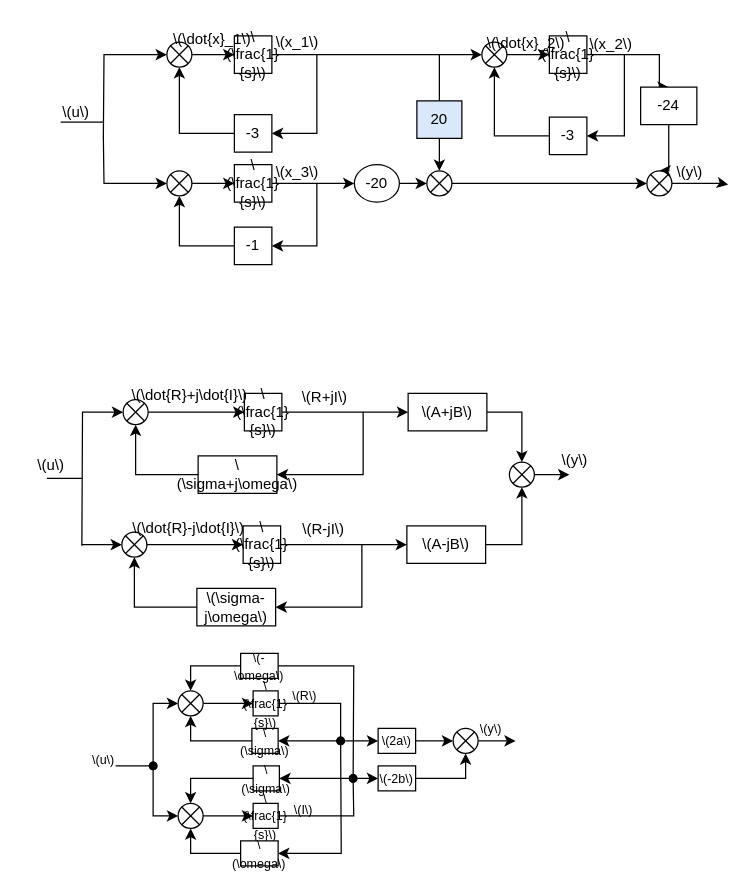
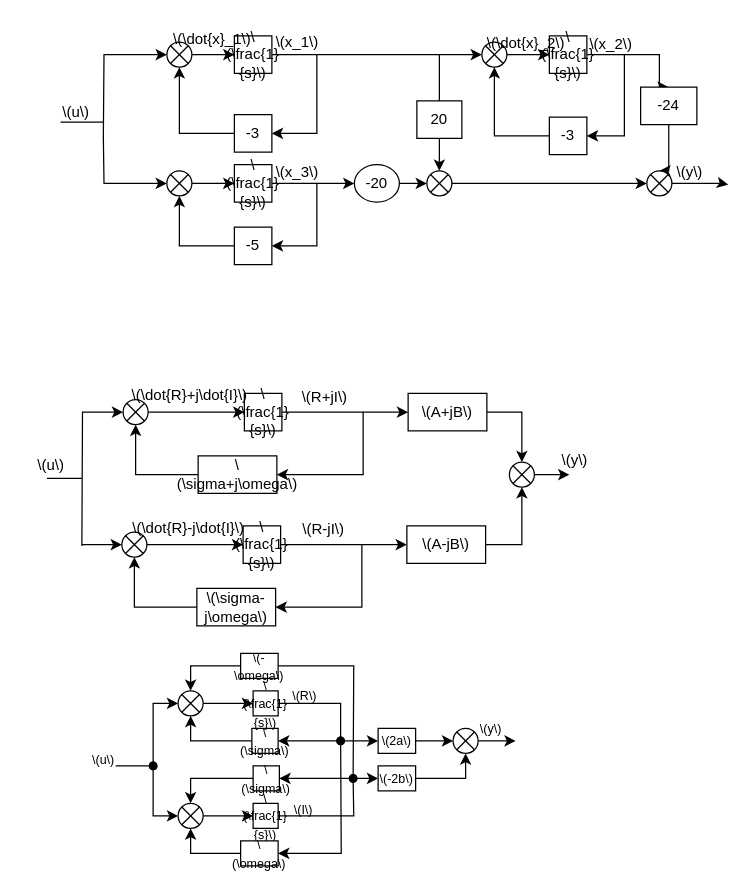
- <mxCell id="104" value="20" style="rounded=0;whiteSpace=wrap;html=1;fillColor=#dae8fc;" parent="1" vertex="1"><mxGeometry x="333" y="80" width="36" height="30" as="geometry" /></mxCell>
+ <mxCell id="104" value="20" style="rounded=0;whiteSpace=wrap;html=1;" parent="1" vertex="1"><mxGeometry x="333" y="80" width="36" height="30" as="geometry" /></mxCell>
- <mxCell id="16" value="-1" style="rounded=0;whiteSpace=wrap;html=1;" parent="1" vertex="1"><mxGeometry x="187" y="181" width="30" height="30" as="geometry" /></mxCell>
+ <mxCell id="16" value="-5" style="rounded=0;whiteSpace=wrap;html=1;" parent="1" vertex="1"><mxGeometry x="187" y="181" width="30" height="30" as="geometry" /></mxCell>
